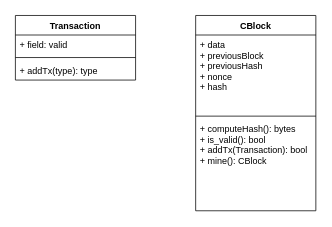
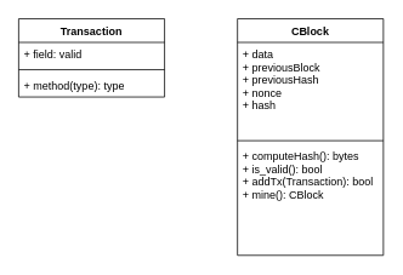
- <mxCell id="9" value="+ addTx(type): type" style="text;strokeColor=none;fillColor=none;align=left;verticalAlign=top;spacingLeft=4;spacingRight=4;overflow=hidden;rotatable=0;points=[[0,0.5],[1,0.5]];portConstraint=eastwest;whiteSpace=wrap;html=1;" vertex="1" parent="6"><mxGeometry y="60" width="160" height="26" as="geometry" /></mxCell>
+ <mxCell id="9" value="+ method(type): type" style="text;strokeColor=none;fillColor=none;align=left;verticalAlign=top;spacingLeft=4;spacingRight=4;overflow=hidden;rotatable=0;points=[[0,0.5],[1,0.5]];portConstraint=eastwest;whiteSpace=wrap;html=1;" vertex="1" parent="6"><mxGeometry y="60" width="160" height="26" as="geometry" /></mxCell>
